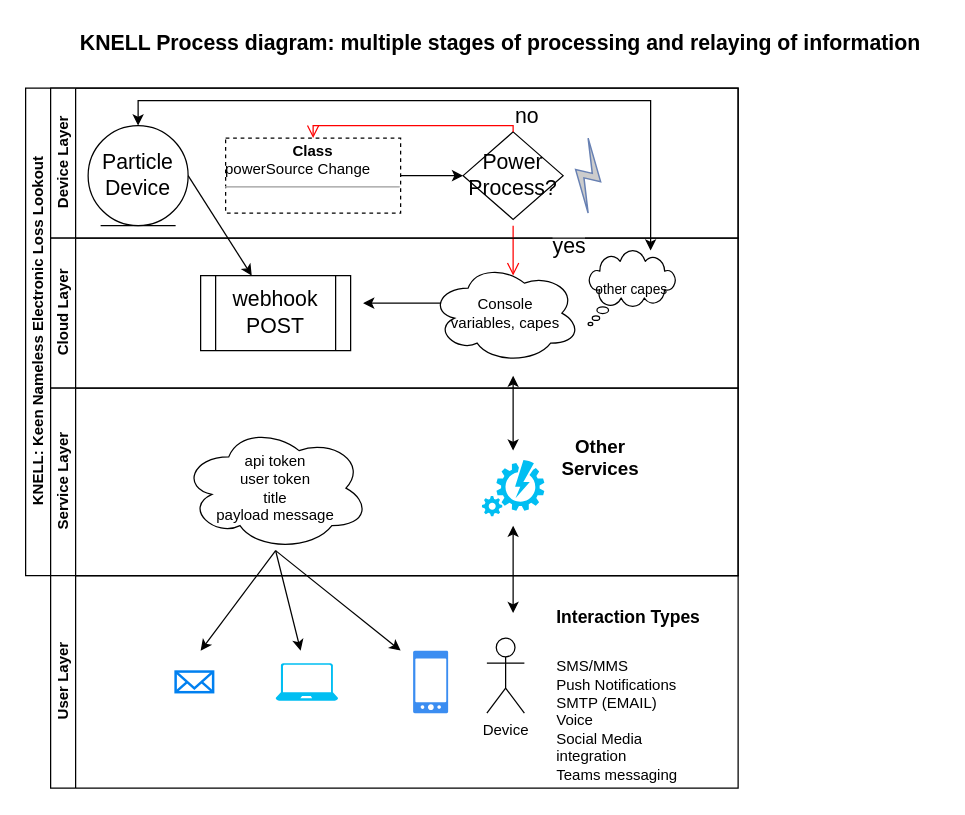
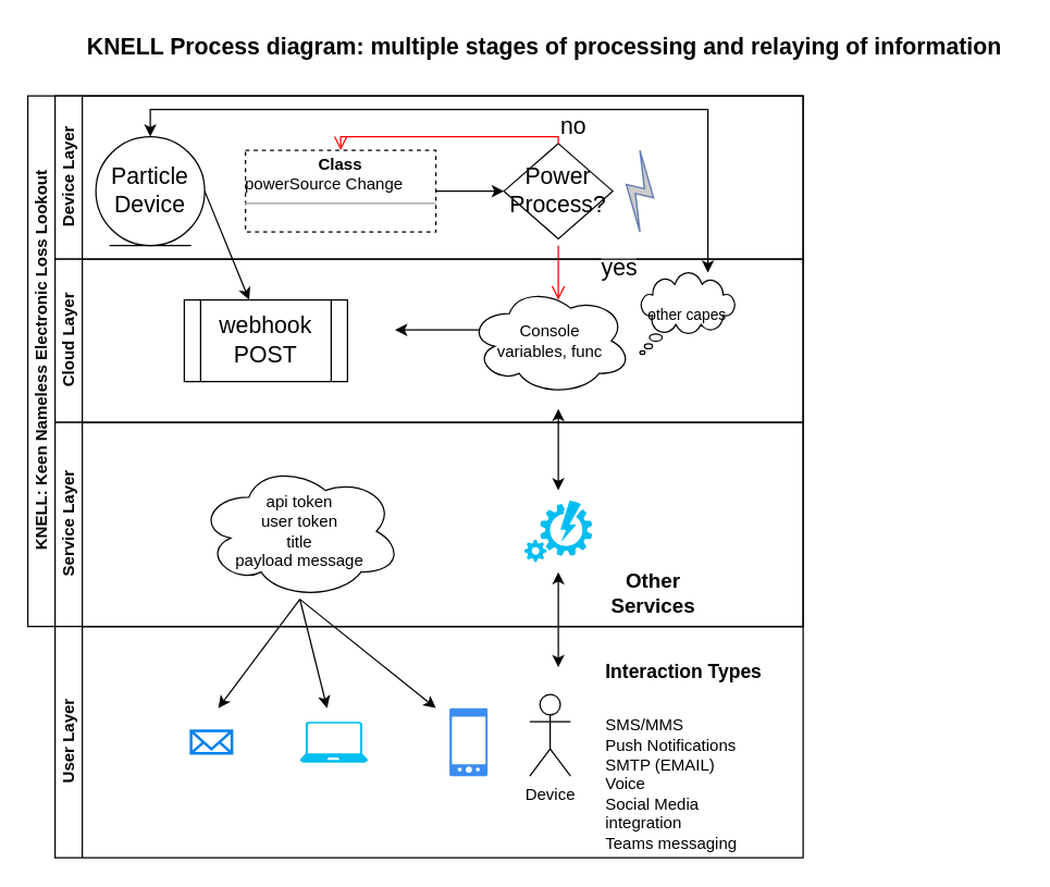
- <mxCell id="14" value="webhook&lt;br&gt;POST" style="shape=process;whiteSpace=wrap;html=1;backgroundOutline=1;fontSize=17;" vertex="1" parent="12"><mxGeometry x="120" y="30" width="120" height="60" as="geometry" /></mxCell>
+ <mxCell id="14" value="webhook&lt;br&gt;POST" style="shape=process;whiteSpace=wrap;html=1;backgroundOutline=1;fontSize=17;" vertex="1" parent="12"><mxGeometry x="95" y="30" width="120" height="60" as="geometry" /></mxCell>
- <mxCell id="13" value="Console&lt;br&gt;variables, capes" style="ellipse;shape=cloud;whiteSpace=wrap;html=1;" vertex="1" parent="12"><mxGeometry x="304" y="20" width="120" height="80" as="geometry" /></mxCell>
+ <mxCell id="13" value="Console&lt;br&gt;variables, func" style="ellipse;shape=cloud;whiteSpace=wrap;html=1;" vertex="1" parent="12"><mxGeometry x="304" y="20" width="120" height="80" as="geometry" /></mxCell>
- <mxCell id="20" value="&lt;b&gt;&lt;font style=&quot;font-size: 15px;&quot;&gt;Other Services&lt;/font&gt;&lt;/b&gt;" style="text;html=1;strokeColor=none;fillColor=none;align=center;verticalAlign=middle;whiteSpace=wrap;rounded=0;fontSize=11;" vertex="1" parent="17"><mxGeometry x="410" y="40" width="60" height="30" as="geometry" /></mxCell>
+ <mxCell id="20" value="&lt;b&gt;&lt;font style=&quot;font-size: 15px;&quot;&gt;Other Services&lt;/font&gt;&lt;/b&gt;" style="text;html=1;strokeColor=none;fillColor=none;align=center;verticalAlign=middle;whiteSpace=wrap;rounded=0;fontSize=11;" vertex="1" parent="17"><mxGeometry x="410" y="110" width="60" height="30" as="geometry" /></mxCell>
